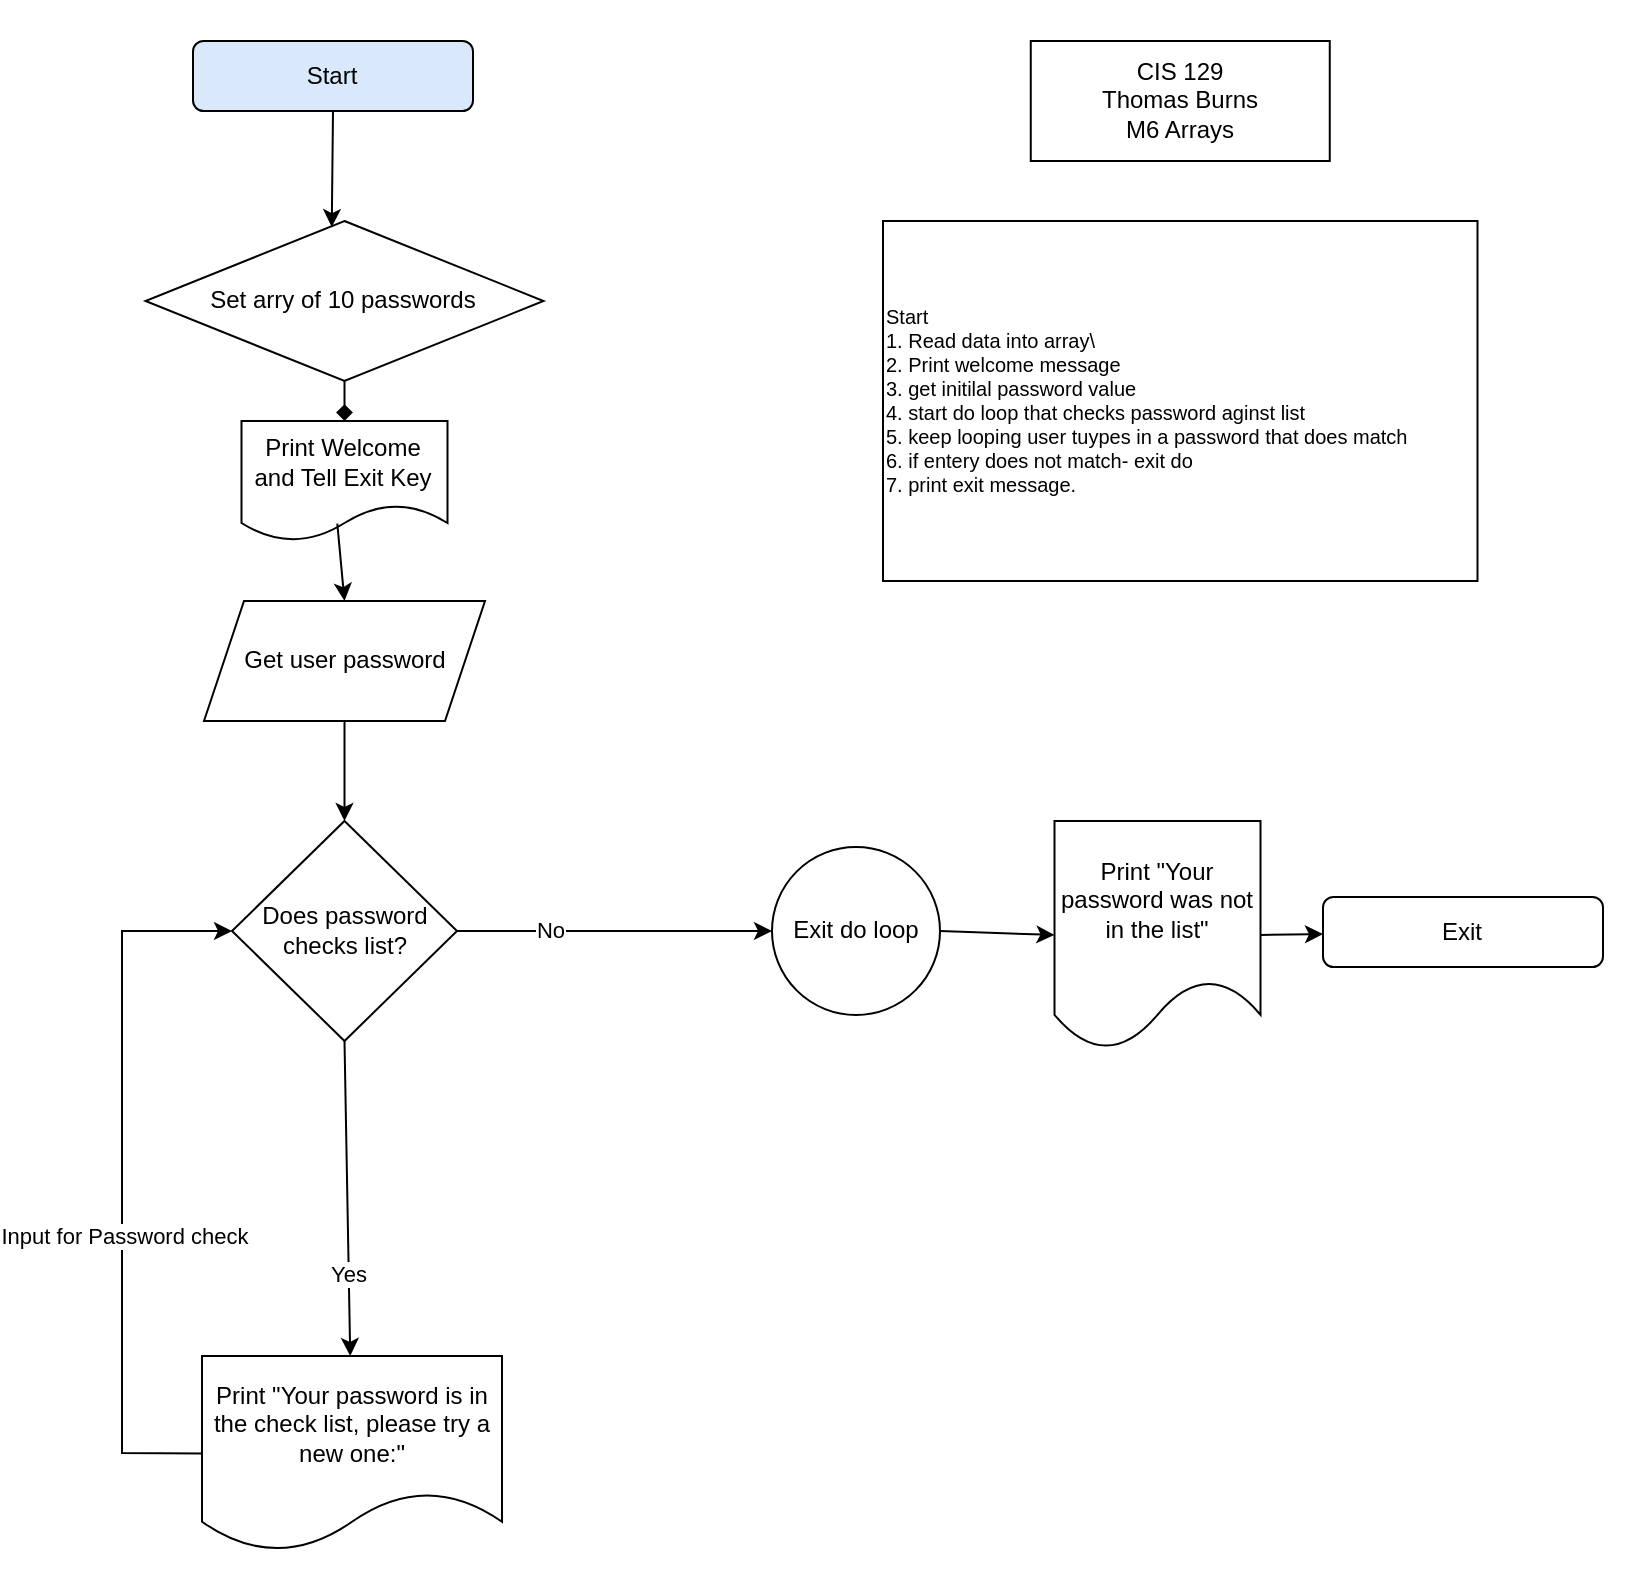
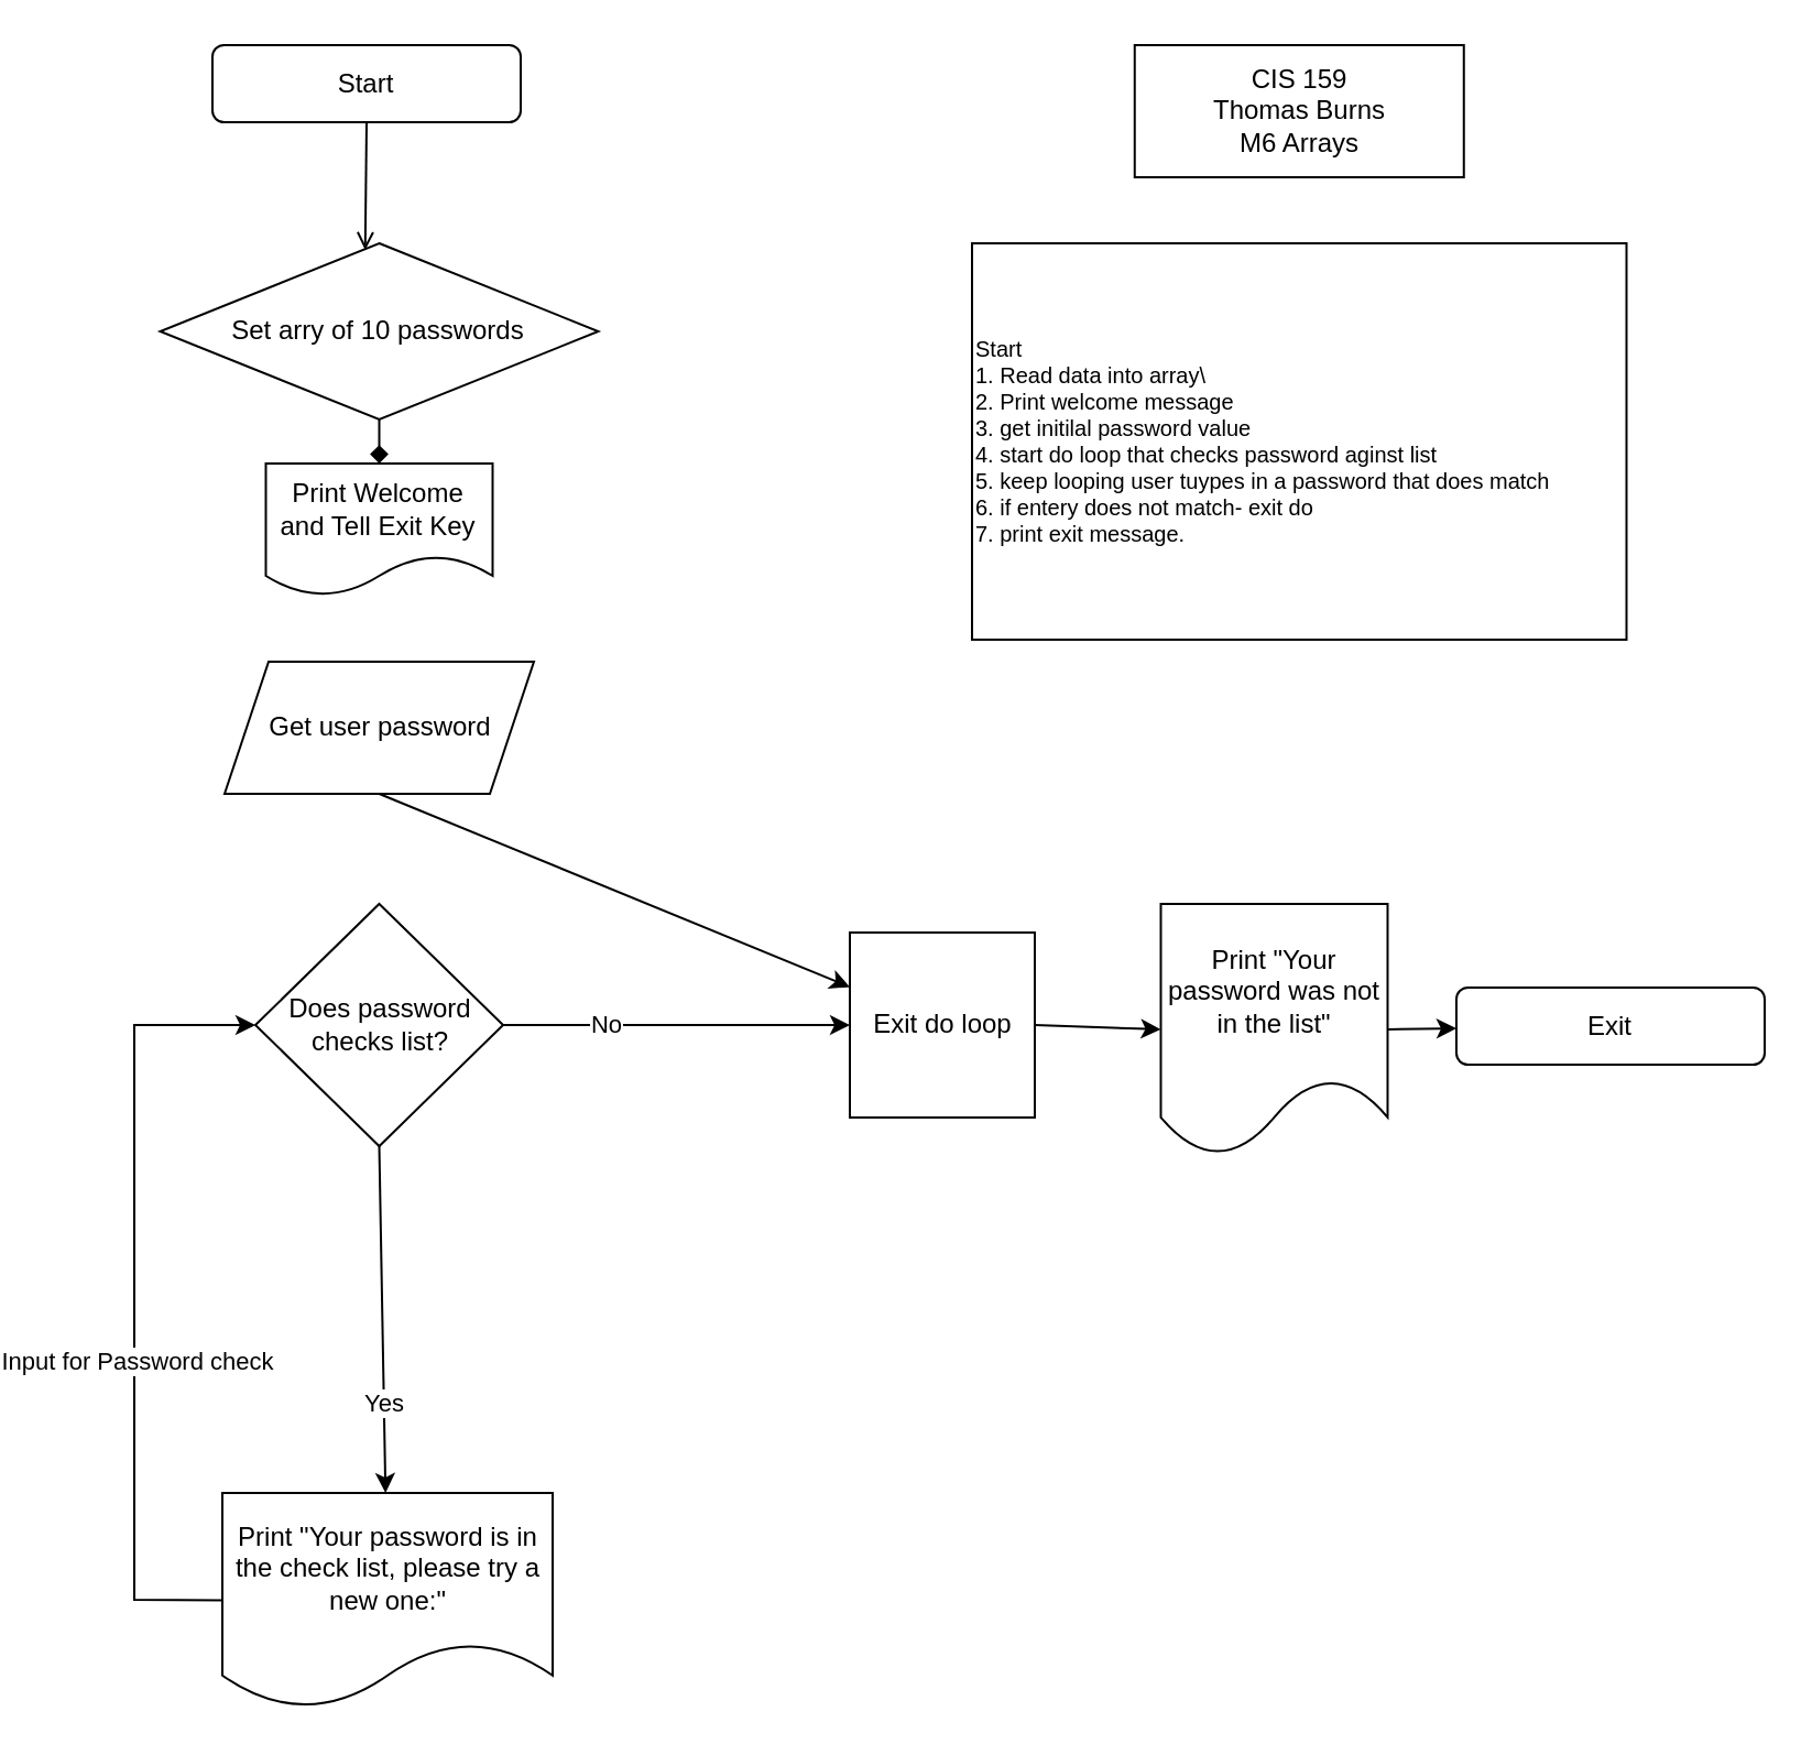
- <mxCell id="2" value="Start" style="rounded=1;whiteSpace=wrap;html=1;fontSize=12;glass=0;strokeWidth=1;shadow=0;fillColor=#dae8fc;" parent="1" vertex="1"><mxGeometry x="56" y="20" width="140" height="35" as="geometry" /></mxCell>
+ <mxCell id="2" value="Start" style="rounded=1;whiteSpace=wrap;html=1;fontSize=12;glass=0;strokeWidth=1;shadow=0;" parent="1" vertex="1"><mxGeometry x="56" y="20" width="140" height="35" as="geometry" /></mxCell>
- <mxCell id="4" value="CIS 129&lt;br style=&quot;border-color: var(--border-color);&quot;&gt;Thomas Burns&lt;br&gt;M6 Arrays" style="rounded=0;whiteSpace=wrap;html=1;" parent="1" vertex="1"><mxGeometry x="474.88" y="20" width="149.5" height="60" as="geometry" /></mxCell>
+ <mxCell id="4" value="CIS 159&lt;br style=&quot;border-color: var(--border-color);&quot;&gt;Thomas Burns&lt;br&gt;M6 Arrays" style="rounded=0;whiteSpace=wrap;html=1;" parent="1" vertex="1"><mxGeometry x="474.88" y="20" width="149.5" height="60" as="geometry" /></mxCell>
- <mxCell id="8" value="" style="endArrow=classic;html=1;rounded=0;exitX=0.5;exitY=1;exitDx=0;exitDy=0;entryX=0.468;entryY=0.038;entryDx=0;entryDy=0;entryPerimeter=0;" parent="1" source="2" target="5" edge="1"><mxGeometry width="50" height="50" relative="1" as="geometry"><mxPoint x="118.75" y="157" as="sourcePoint" /><mxPoint x="386.75" y="330" as="targetPoint" /></mxGeometry></mxCell>
+ <mxCell id="8" value="" style="endArrow=open;html=1;rounded=0;exitX=0.5;exitY=1;exitDx=0;exitDy=0;entryX=0.468;entryY=0.038;entryDx=0;entryDy=0;entryPerimeter=0;" parent="1" source="2" target="5" edge="1"><mxGeometry width="50" height="50" relative="1" as="geometry"><mxPoint x="118.75" y="157" as="sourcePoint" /><mxPoint x="386.75" y="330" as="targetPoint" /></mxGeometry></mxCell>
- <mxCell id="21" value="" style="endArrow=classic;html=1;rounded=0;exitX=0.465;exitY=0.855;exitDx=0;exitDy=0;exitPerimeter=0;entryX=0.5;entryY=0;entryDx=0;entryDy=0;" edge="1" parent="1" source="6" target="9"><mxGeometry width="50" height="50" relative="1" as="geometry"><mxPoint x="333.75" y="370" as="sourcePoint" /><mxPoint x="383.75" y="320" as="targetPoint" /></mxGeometry></mxCell>
- <mxCell id="22" value="" style="endArrow=classic;html=1;rounded=0;exitX=0.5;exitY=1;exitDx=0;exitDy=0;entryX=0.5;entryY=0;entryDx=0;entryDy=0;" edge="1" parent="1" source="9" target="10"><mxGeometry width="50" height="50" relative="1" as="geometry"><mxPoint x="241" y="360" as="sourcePoint" /><mxPoint x="291" y="310" as="targetPoint" /></mxGeometry></mxCell>
+ <mxCell id="22" value="" style="endArrow=classic;html=1;rounded=0;exitX=0.5;exitY=1;exitDx=0;exitDy=0;" edge="1" parent="1" source="9" target="15"><mxGeometry width="50" height="50" relative="1" as="geometry"><mxPoint x="241" y="360" as="sourcePoint" /><mxPoint x="291" y="310" as="targetPoint" /></mxGeometry></mxCell>
- <mxCell id="15" value="Exit do loop" style="ellipse;whiteSpace=wrap;html=1;aspect=fixed;" vertex="1" parent="1"><mxGeometry x="345.5" y="423" width="84" height="84" as="geometry" /></mxCell>
+ <mxCell id="15" value="Exit do loop" style="whiteSpace=wrap;html=1;aspect=fixed;" vertex="1" parent="1"><mxGeometry x="345.5" y="423" width="84" height="84" as="geometry" /></mxCell>
